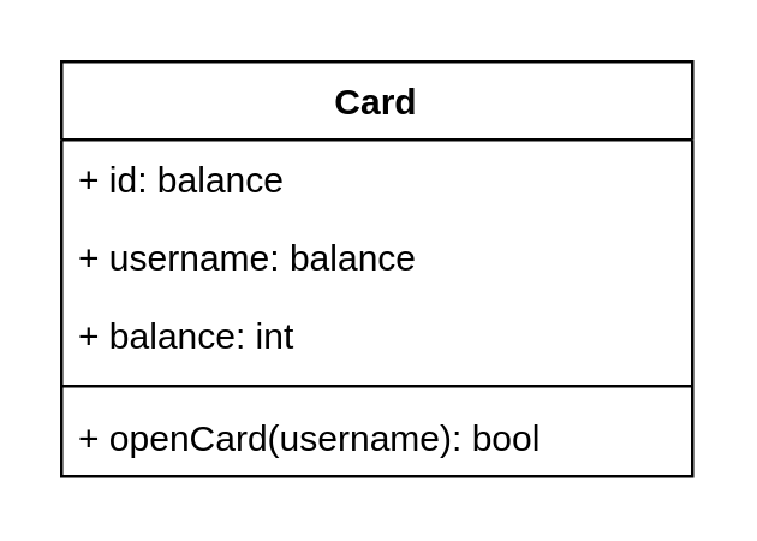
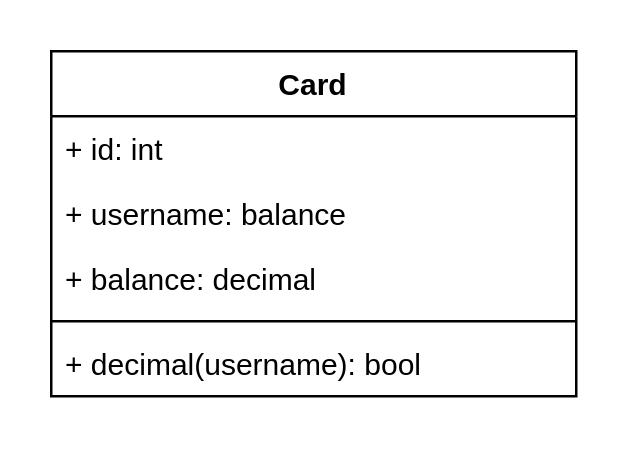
- <mxCell id="3" value="+ id: balance" style="text;strokeColor=none;fillColor=none;align=left;verticalAlign=top;spacingLeft=4;spacingRight=4;overflow=hidden;rotatable=0;points=[[0,0.5],[1,0.5]];portConstraint=eastwest;" parent="2" vertex="1"><mxGeometry y="26" width="210" height="26" as="geometry" /></mxCell>
+ <mxCell id="3" value="+ id: int" style="text;strokeColor=none;fillColor=none;align=left;verticalAlign=top;spacingLeft=4;spacingRight=4;overflow=hidden;rotatable=0;points=[[0,0.5],[1,0.5]];portConstraint=eastwest;" parent="2" vertex="1"><mxGeometry y="26" width="210" height="26" as="geometry" /></mxCell>
- <mxCell id="5" value="+ balance: int" style="text;strokeColor=none;fillColor=none;align=left;verticalAlign=top;spacingLeft=4;spacingRight=4;overflow=hidden;rotatable=0;points=[[0,0.5],[1,0.5]];portConstraint=eastwest;" parent="2" vertex="1"><mxGeometry y="78" width="210" height="26" as="geometry" /></mxCell>
+ <mxCell id="5" value="+ balance: decimal" style="text;strokeColor=none;fillColor=none;align=left;verticalAlign=top;spacingLeft=4;spacingRight=4;overflow=hidden;rotatable=0;points=[[0,0.5],[1,0.5]];portConstraint=eastwest;" parent="2" vertex="1"><mxGeometry y="78" width="210" height="26" as="geometry" /></mxCell>
- <mxCell id="7" value="+ openCard(username): bool" style="text;strokeColor=none;fillColor=none;align=left;verticalAlign=top;spacingLeft=4;spacingRight=4;overflow=hidden;rotatable=0;points=[[0,0.5],[1,0.5]];portConstraint=eastwest;" parent="2" vertex="1"><mxGeometry y="112" width="210" height="26" as="geometry" /></mxCell>
+ <mxCell id="7" value="+ decimal(username): bool" style="text;strokeColor=none;fillColor=none;align=left;verticalAlign=top;spacingLeft=4;spacingRight=4;overflow=hidden;rotatable=0;points=[[0,0.5],[1,0.5]];portConstraint=eastwest;" parent="2" vertex="1"><mxGeometry y="112" width="210" height="26" as="geometry" /></mxCell>
